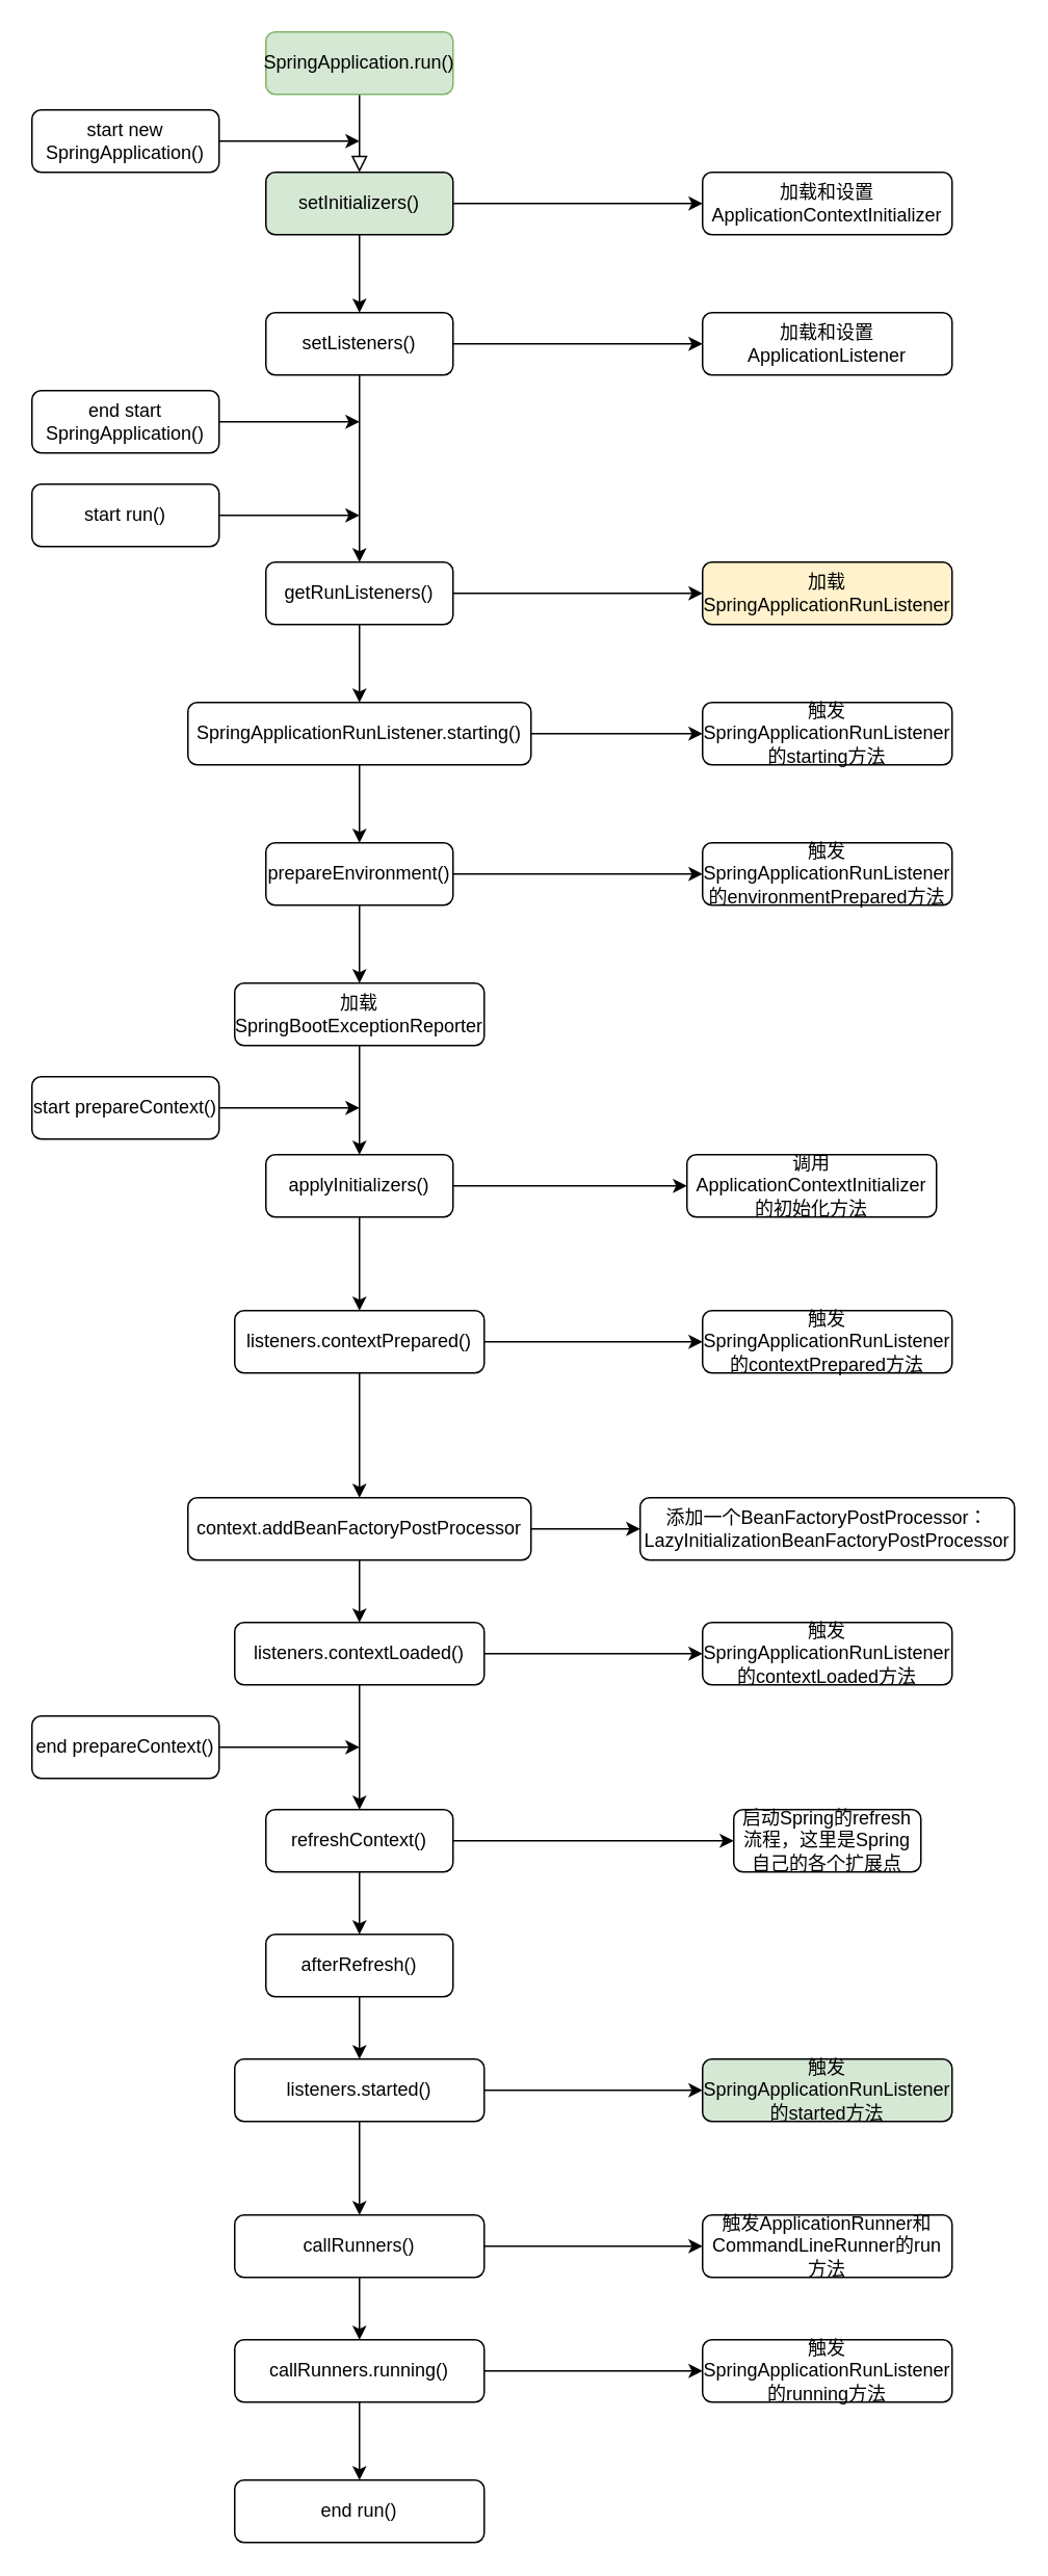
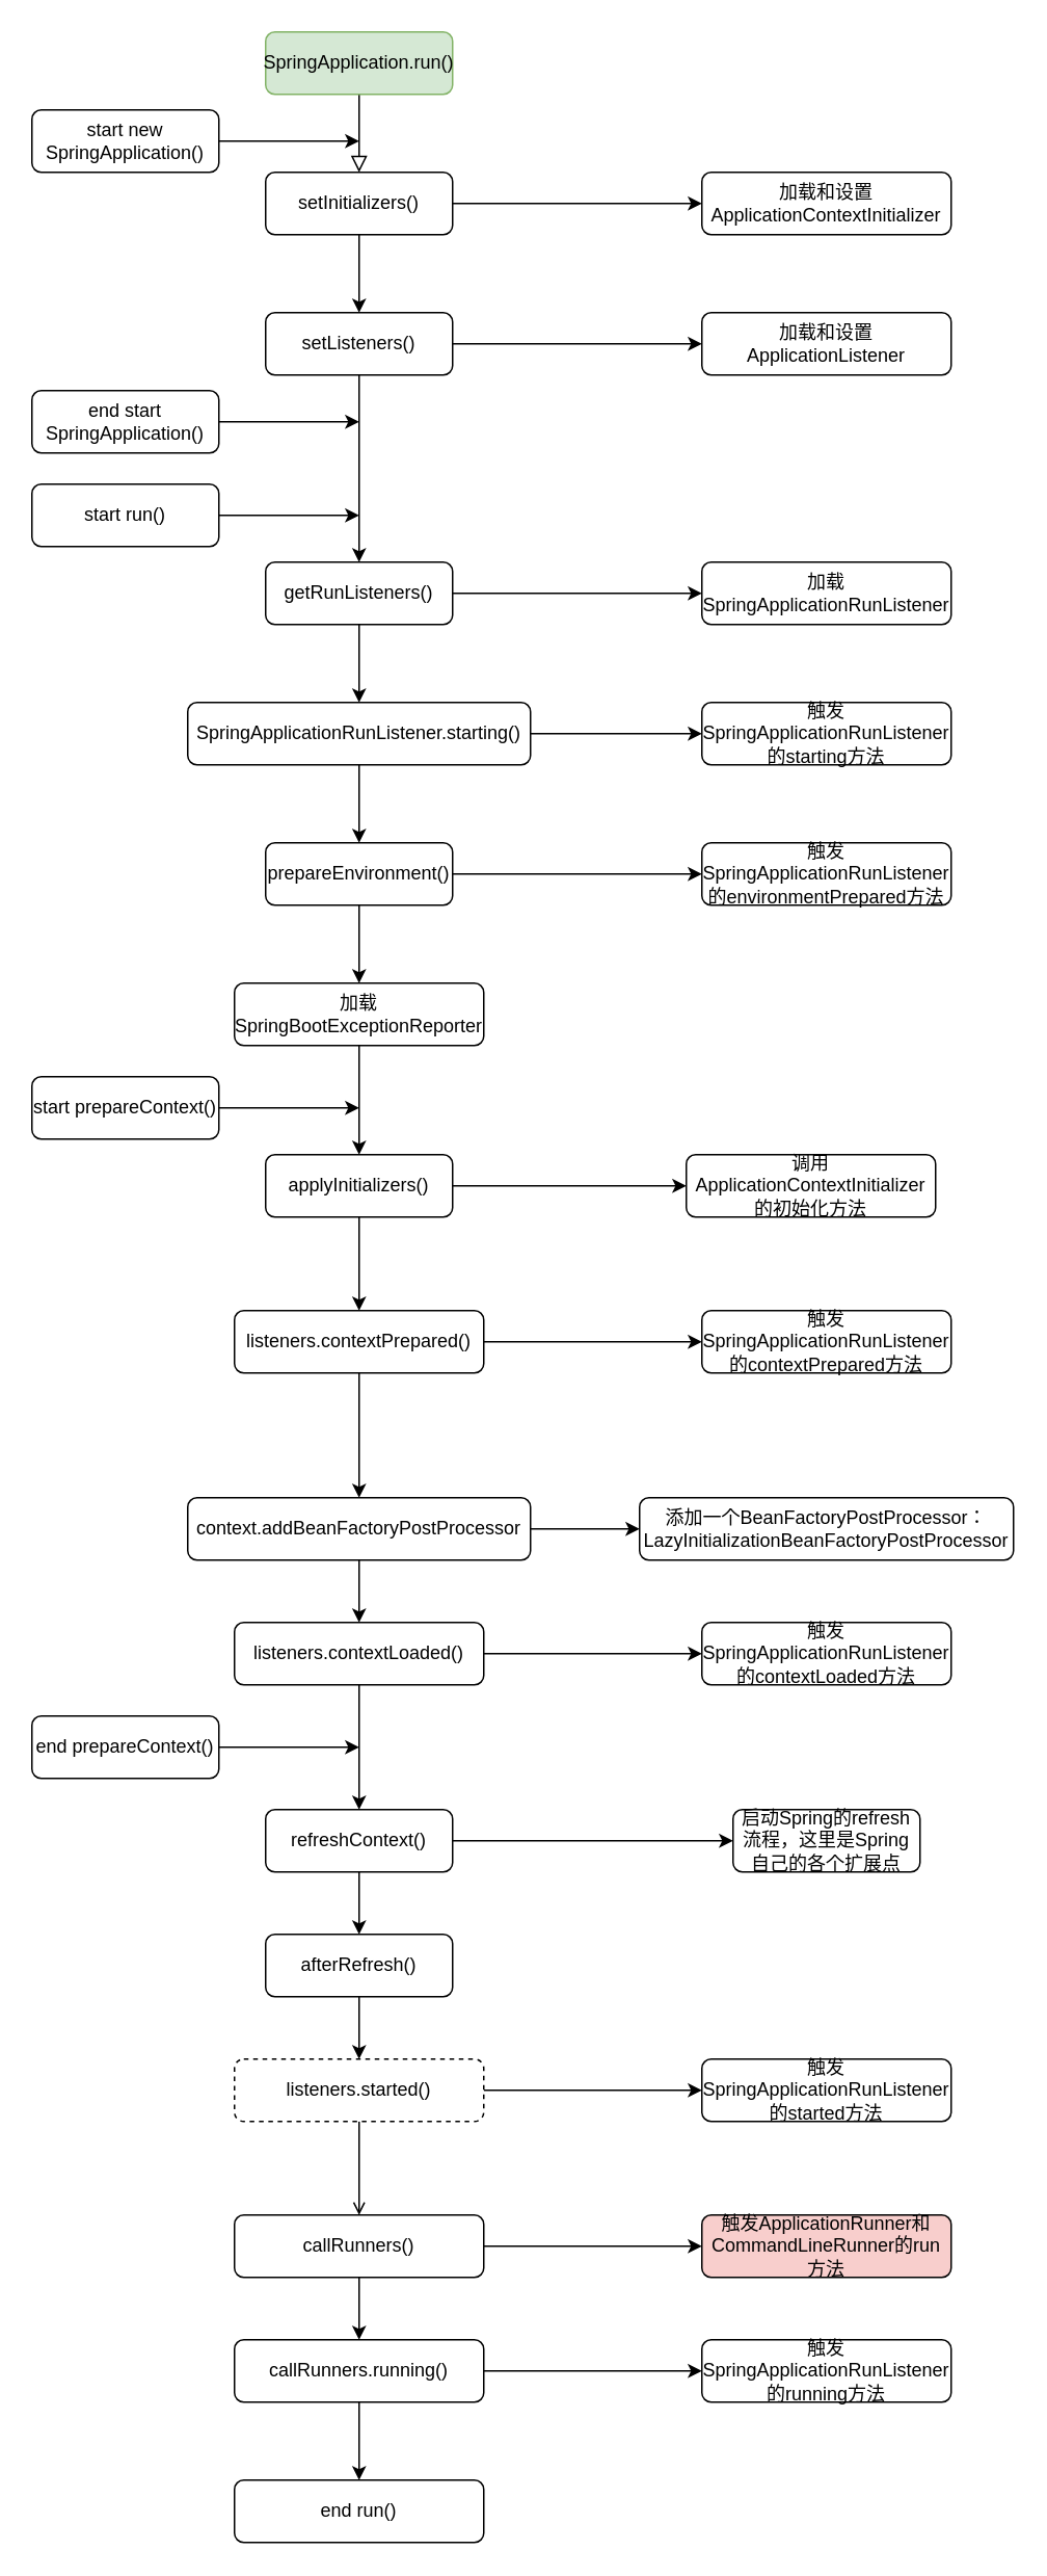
- <mxCell id="13" value="setInitializers()" style="rounded=1;whiteSpace=wrap;html=1;fontSize=12;glass=0;strokeWidth=1;shadow=0;fillColor=#d5e8d4;" vertex="1" parent="1"><mxGeometry x="170" y="110" width="120" height="40" as="geometry" /></mxCell>
+ <mxCell id="13" value="setInitializers()" style="rounded=1;whiteSpace=wrap;html=1;fontSize=12;glass=0;strokeWidth=1;shadow=0;" vertex="1" parent="1"><mxGeometry x="170" y="110" width="120" height="40" as="geometry" /></mxCell>
- <mxCell id="21" value="加载SpringApplicationRunListener" style="rounded=1;html=1;fontSize=12;glass=0;strokeWidth=1;shadow=0;whiteSpace=wrap;fillColor=#fff2cc;" vertex="1" parent="1"><mxGeometry x="450" y="360" width="160" height="40" as="geometry" /></mxCell>
+ <mxCell id="21" value="加载SpringApplicationRunListener" style="rounded=1;html=1;fontSize=12;glass=0;strokeWidth=1;shadow=0;whiteSpace=wrap;" vertex="1" parent="1"><mxGeometry x="450" y="360" width="160" height="40" as="geometry" /></mxCell>
- <mxCell id="60" value="listeners.started()" style="rounded=1;whiteSpace=wrap;html=1;fontSize=12;glass=0;strokeWidth=1;shadow=0;" vertex="1" parent="1"><mxGeometry x="150" y="1320" width="160" height="40" as="geometry" /></mxCell>
+ <mxCell id="60" value="listeners.started()" style="rounded=1;whiteSpace=wrap;html=1;fontSize=12;glass=0;strokeWidth=1;shadow=0;dashed=1;" vertex="1" parent="1"><mxGeometry x="150" y="1320" width="160" height="40" as="geometry" /></mxCell>
- <mxCell id="65" value="触发SpringApplicationRunListener的started方法" style="rounded=1;whiteSpace=wrap;html=1;fontSize=12;glass=0;strokeWidth=1;shadow=0;fillColor=#d5e8d4;" vertex="1" parent="1"><mxGeometry x="450" y="1320" width="160" height="40" as="geometry" /></mxCell>
+ <mxCell id="65" value="触发SpringApplicationRunListener的started方法" style="rounded=1;whiteSpace=wrap;html=1;fontSize=12;glass=0;strokeWidth=1;shadow=0;" vertex="1" parent="1"><mxGeometry x="450" y="1320" width="160" height="40" as="geometry" /></mxCell>
- <mxCell id="59" value="" style="edgeStyle=orthogonalEdgeStyle;rounded=0;orthogonalLoop=1;jettySize=auto;html=1;" edge="1" parent="1" source="60" target="63"><mxGeometry relative="1" as="geometry" /></mxCell>
+ <mxCell id="59" value="" style="edgeStyle=orthogonalEdgeStyle;rounded=0;orthogonalLoop=1;jettySize=auto;html=1;endArrow=open;" edge="1" parent="1" source="60" target="63"><mxGeometry relative="1" as="geometry" /></mxCell>
- <mxCell id="64" value="触发ApplicationRunner和CommandLineRunner的run方法" style="rounded=1;whiteSpace=wrap;html=1;fontSize=12;glass=0;strokeWidth=1;shadow=0;" vertex="1" parent="1"><mxGeometry x="450" y="1420" width="160" height="40" as="geometry" /></mxCell>
+ <mxCell id="64" value="触发ApplicationRunner和CommandLineRunner的run方法" style="rounded=1;whiteSpace=wrap;html=1;fontSize=12;glass=0;strokeWidth=1;shadow=0;fillColor=#f8cecc;" vertex="1" parent="1"><mxGeometry x="450" y="1420" width="160" height="40" as="geometry" /></mxCell>
